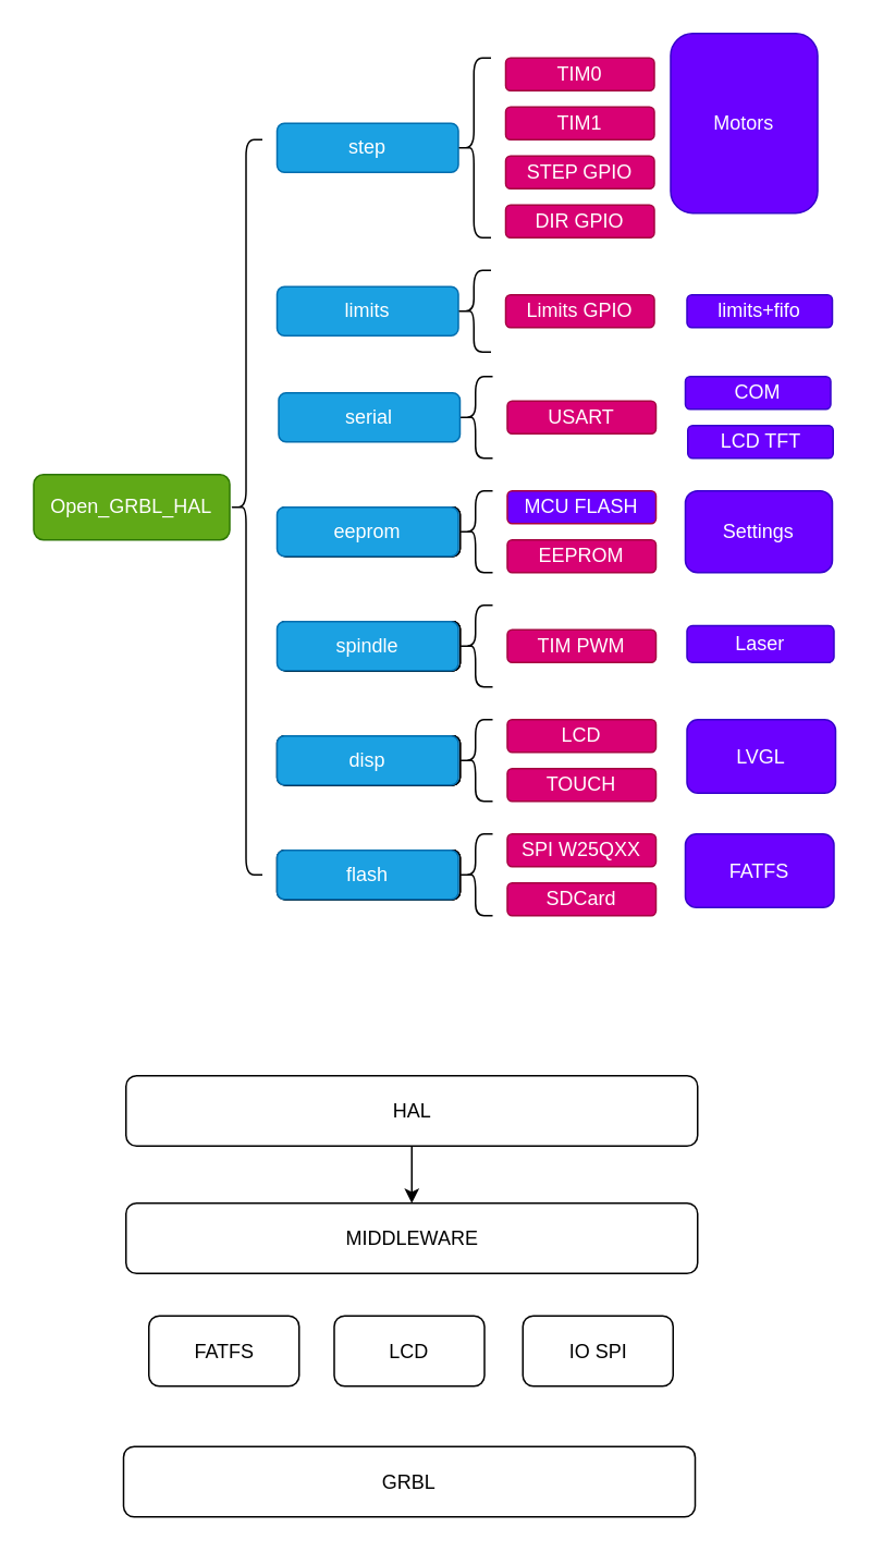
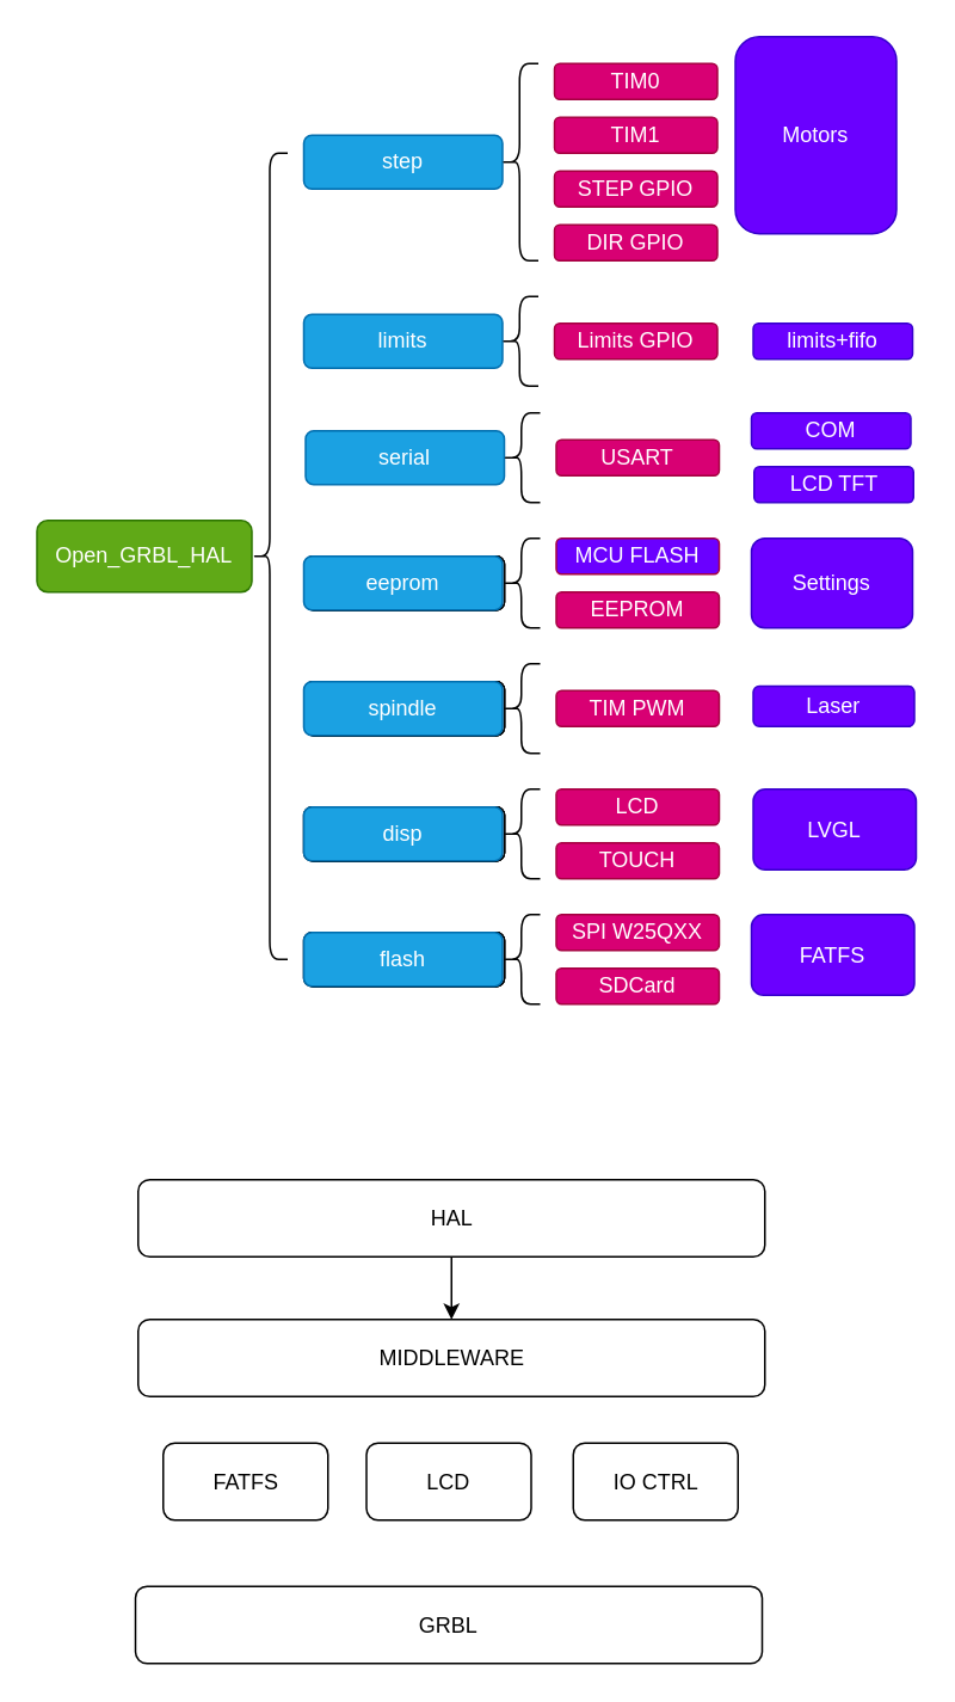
- <mxCell id="61" value="IO SPI" style="rounded=1;whiteSpace=wrap;html=1;" vertex="1" parent="1"><mxGeometry x="319.5" y="805" width="92" height="43" as="geometry" /></mxCell>
+ <mxCell id="61" value="IO CTRL" style="rounded=1;whiteSpace=wrap;html=1;" vertex="1" parent="1"><mxGeometry x="319.5" y="805" width="92" height="43" as="geometry" /></mxCell>
